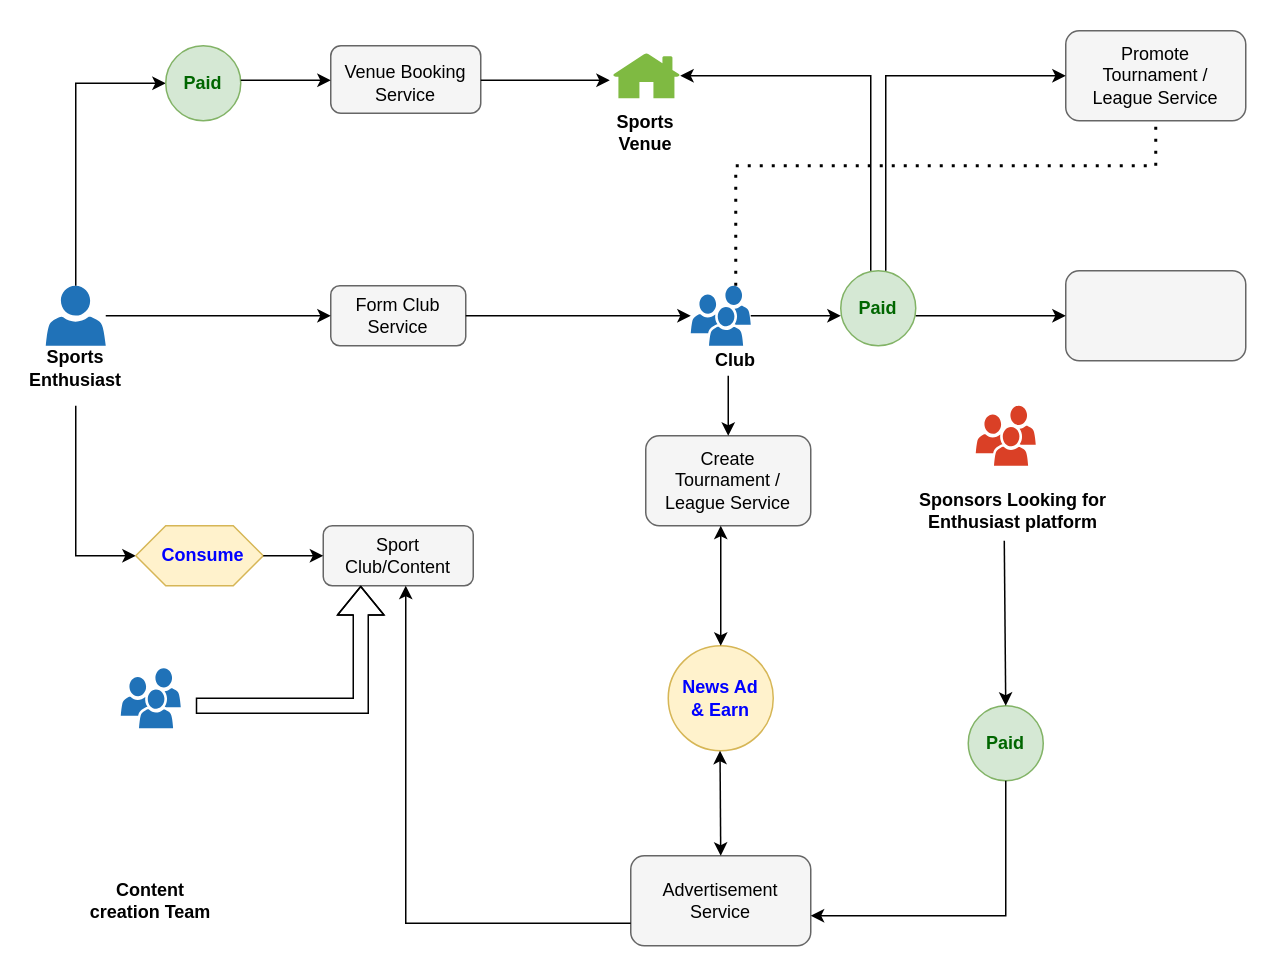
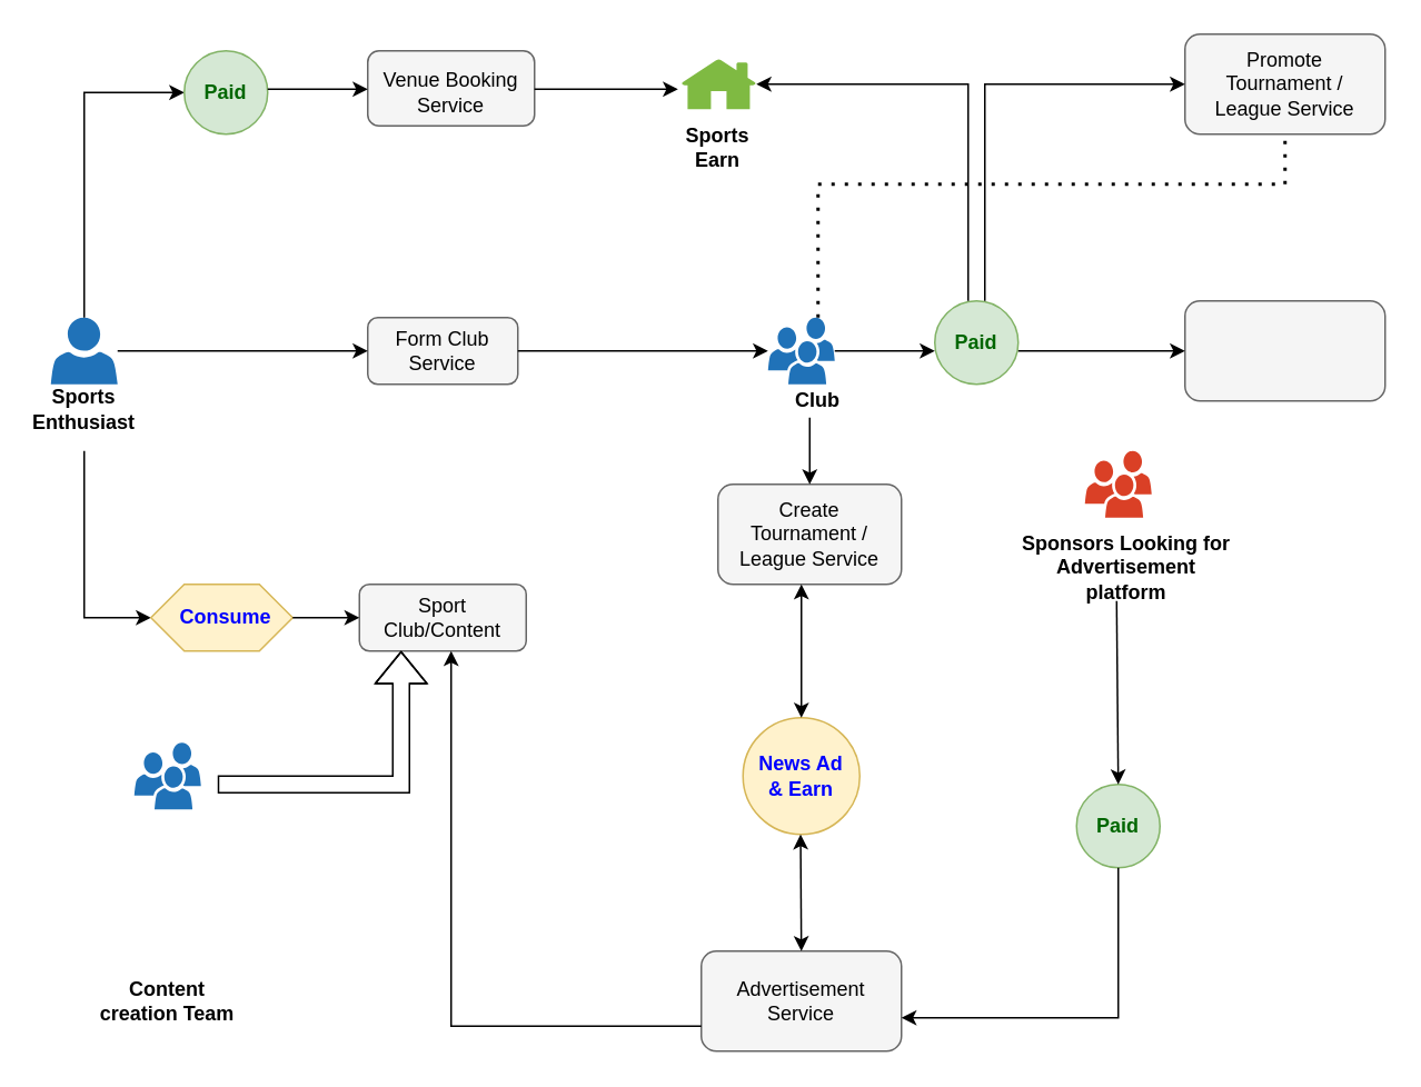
- <mxCell id="36" value="&lt;b&gt;Sports Venue&lt;/b&gt;" style="text;html=1;strokeColor=none;fillColor=none;align=center;verticalAlign=middle;whiteSpace=wrap;rounded=0;" parent="1" vertex="1"><mxGeometry x="400" y="72.5" width="60" height="30" as="geometry" /></mxCell>
+ <mxCell id="36" value="&lt;b&gt;Sports Earn&lt;/b&gt;" style="text;html=1;strokeColor=none;fillColor=none;align=center;verticalAlign=middle;whiteSpace=wrap;rounded=0;" parent="1" vertex="1"><mxGeometry x="400" y="72.5" width="60" height="30" as="geometry" /></mxCell>
- <mxCell id="22" value="&lt;b&gt;Sponsors Looking for Enthusiast platform&lt;/b&gt;" style="text;html=1;strokeColor=none;fillColor=none;align=center;verticalAlign=middle;whiteSpace=wrap;rounded=0;" parent="1" vertex="1"><mxGeometry x="610" y="325" width="130" height="30" as="geometry" /></mxCell>
+ <mxCell id="22" value="&lt;b&gt;Sponsors Looking for Advertisement platform&lt;/b&gt;" style="text;html=1;strokeColor=none;fillColor=none;align=center;verticalAlign=middle;whiteSpace=wrap;rounded=0;" parent="1" vertex="1"><mxGeometry x="610" y="325" width="130" height="30" as="geometry" /></mxCell>
